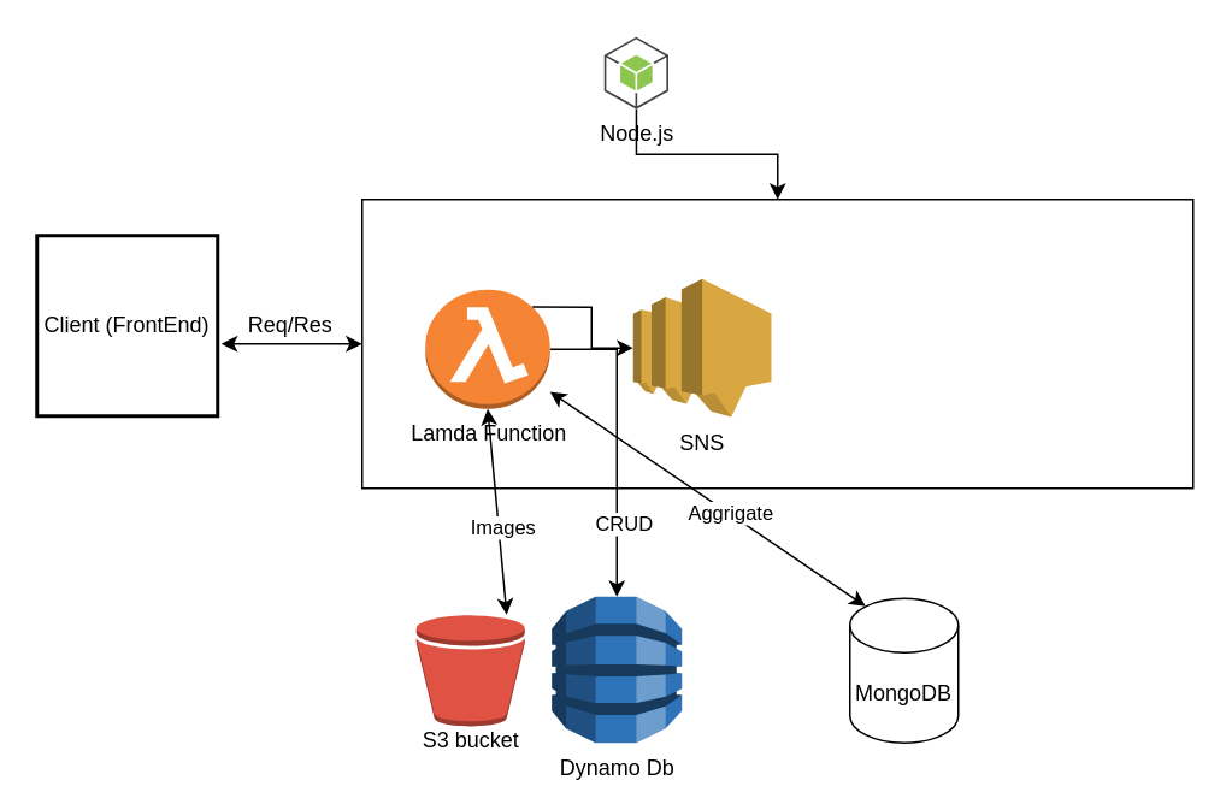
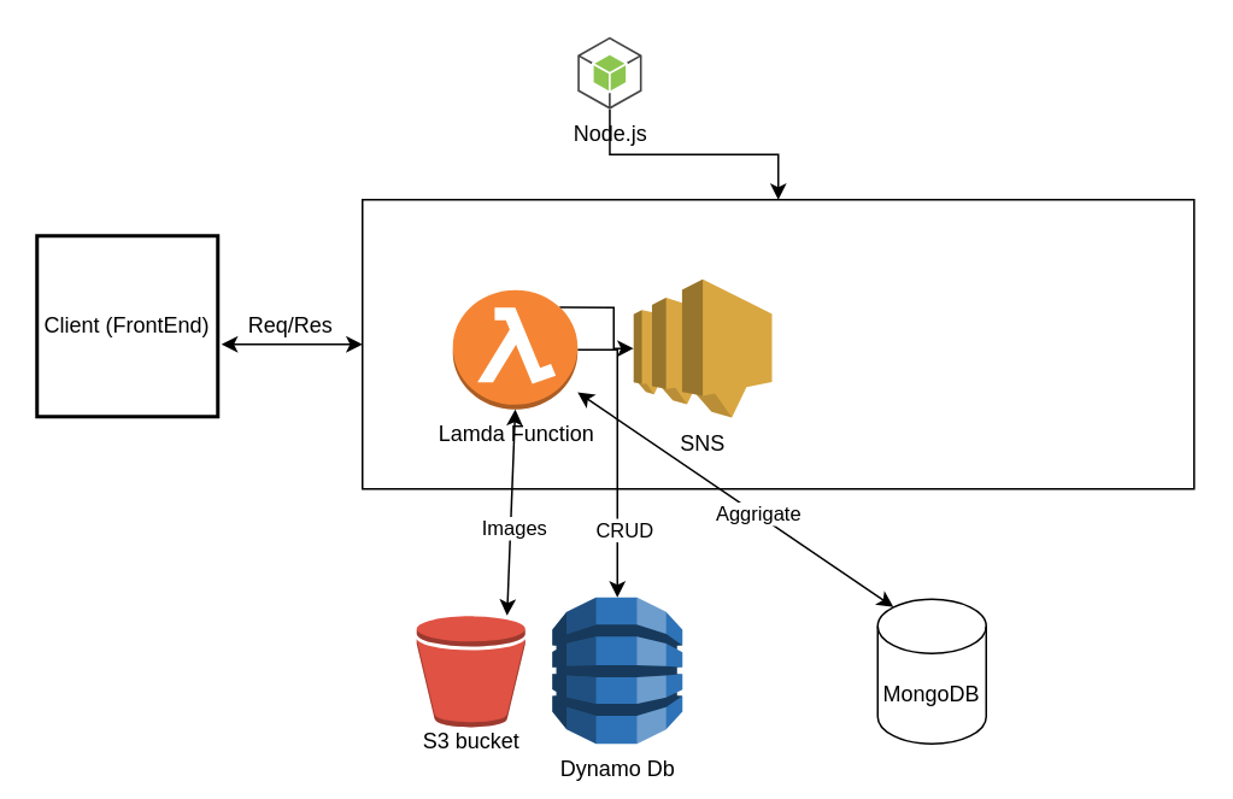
- <mxCell id="13" value="Node.js&lt;br&gt;" style="outlineConnect=0;dashed=0;verticalLabelPosition=bottom;verticalAlign=top;align=center;html=1;shape=mxgraph.aws3.android;fillColor=#8CC64F;gradientColor=none;" parent="1" vertex="1"><mxGeometry x="334" y="20" width="35.5" height="40" as="geometry" /></mxCell>
+ <mxCell id="13" value="Node.js&lt;br&gt;" style="outlineConnect=0;dashed=0;verticalLabelPosition=bottom;verticalAlign=top;align=center;html=1;shape=mxgraph.aws3.android;fillColor=#8CC64F;gradientColor=none;" parent="1" vertex="1"><mxGeometry x="319" y="20" width="35.5" height="40" as="geometry" /></mxCell>
- <mxCell id="9" value="Lamda Function" style="outlineConnect=0;dashed=0;verticalLabelPosition=bottom;verticalAlign=top;align=center;html=1;shape=mxgraph.aws3.lambda_function;fillColor=#F58534;gradientColor=none;" parent="1" vertex="1"><mxGeometry x="235" y="160" width="69" height="66" as="geometry" /></mxCell>
+ <mxCell id="9" value="Lamda Function" style="outlineConnect=0;dashed=0;verticalLabelPosition=bottom;verticalAlign=top;align=center;html=1;shape=mxgraph.aws3.lambda_function;fillColor=#F58534;gradientColor=none;" parent="1" vertex="1"><mxGeometry x="250" y="160" width="69" height="66" as="geometry" /></mxCell>
- <mxCell id="14" value="MongoDB&lt;br&gt;" style="shape=cylinder3;whiteSpace=wrap;html=1;boundedLbl=1;backgroundOutline=1;size=15;" parent="1" vertex="1"><mxGeometry x="470" y="331" width="60" height="80" as="geometry" /></mxCell>
+ <mxCell id="14" value="MongoDB&lt;br&gt;" style="shape=cylinder3;whiteSpace=wrap;html=1;boundedLbl=1;backgroundOutline=1;size=15;" parent="1" vertex="1"><mxGeometry x="485" y="331" width="60" height="80" as="geometry" /></mxCell>
